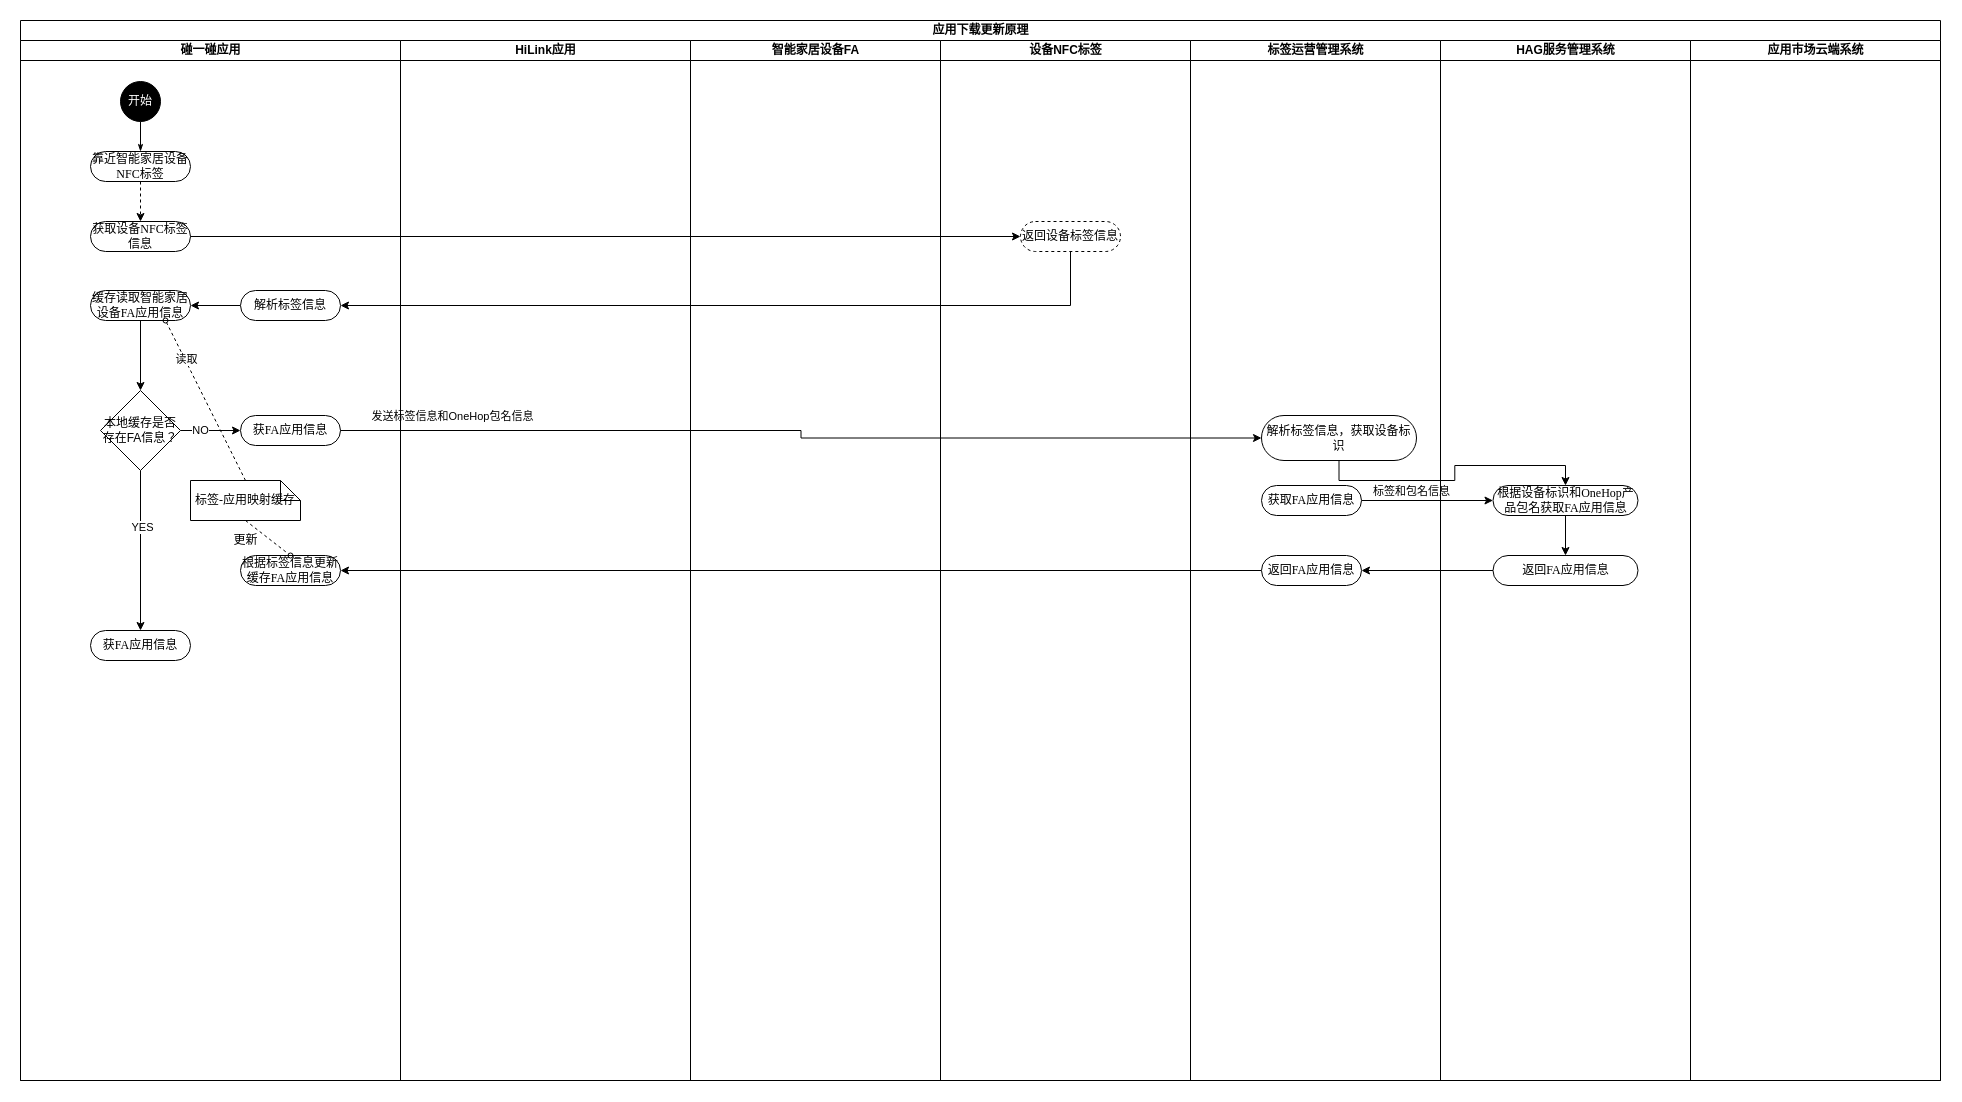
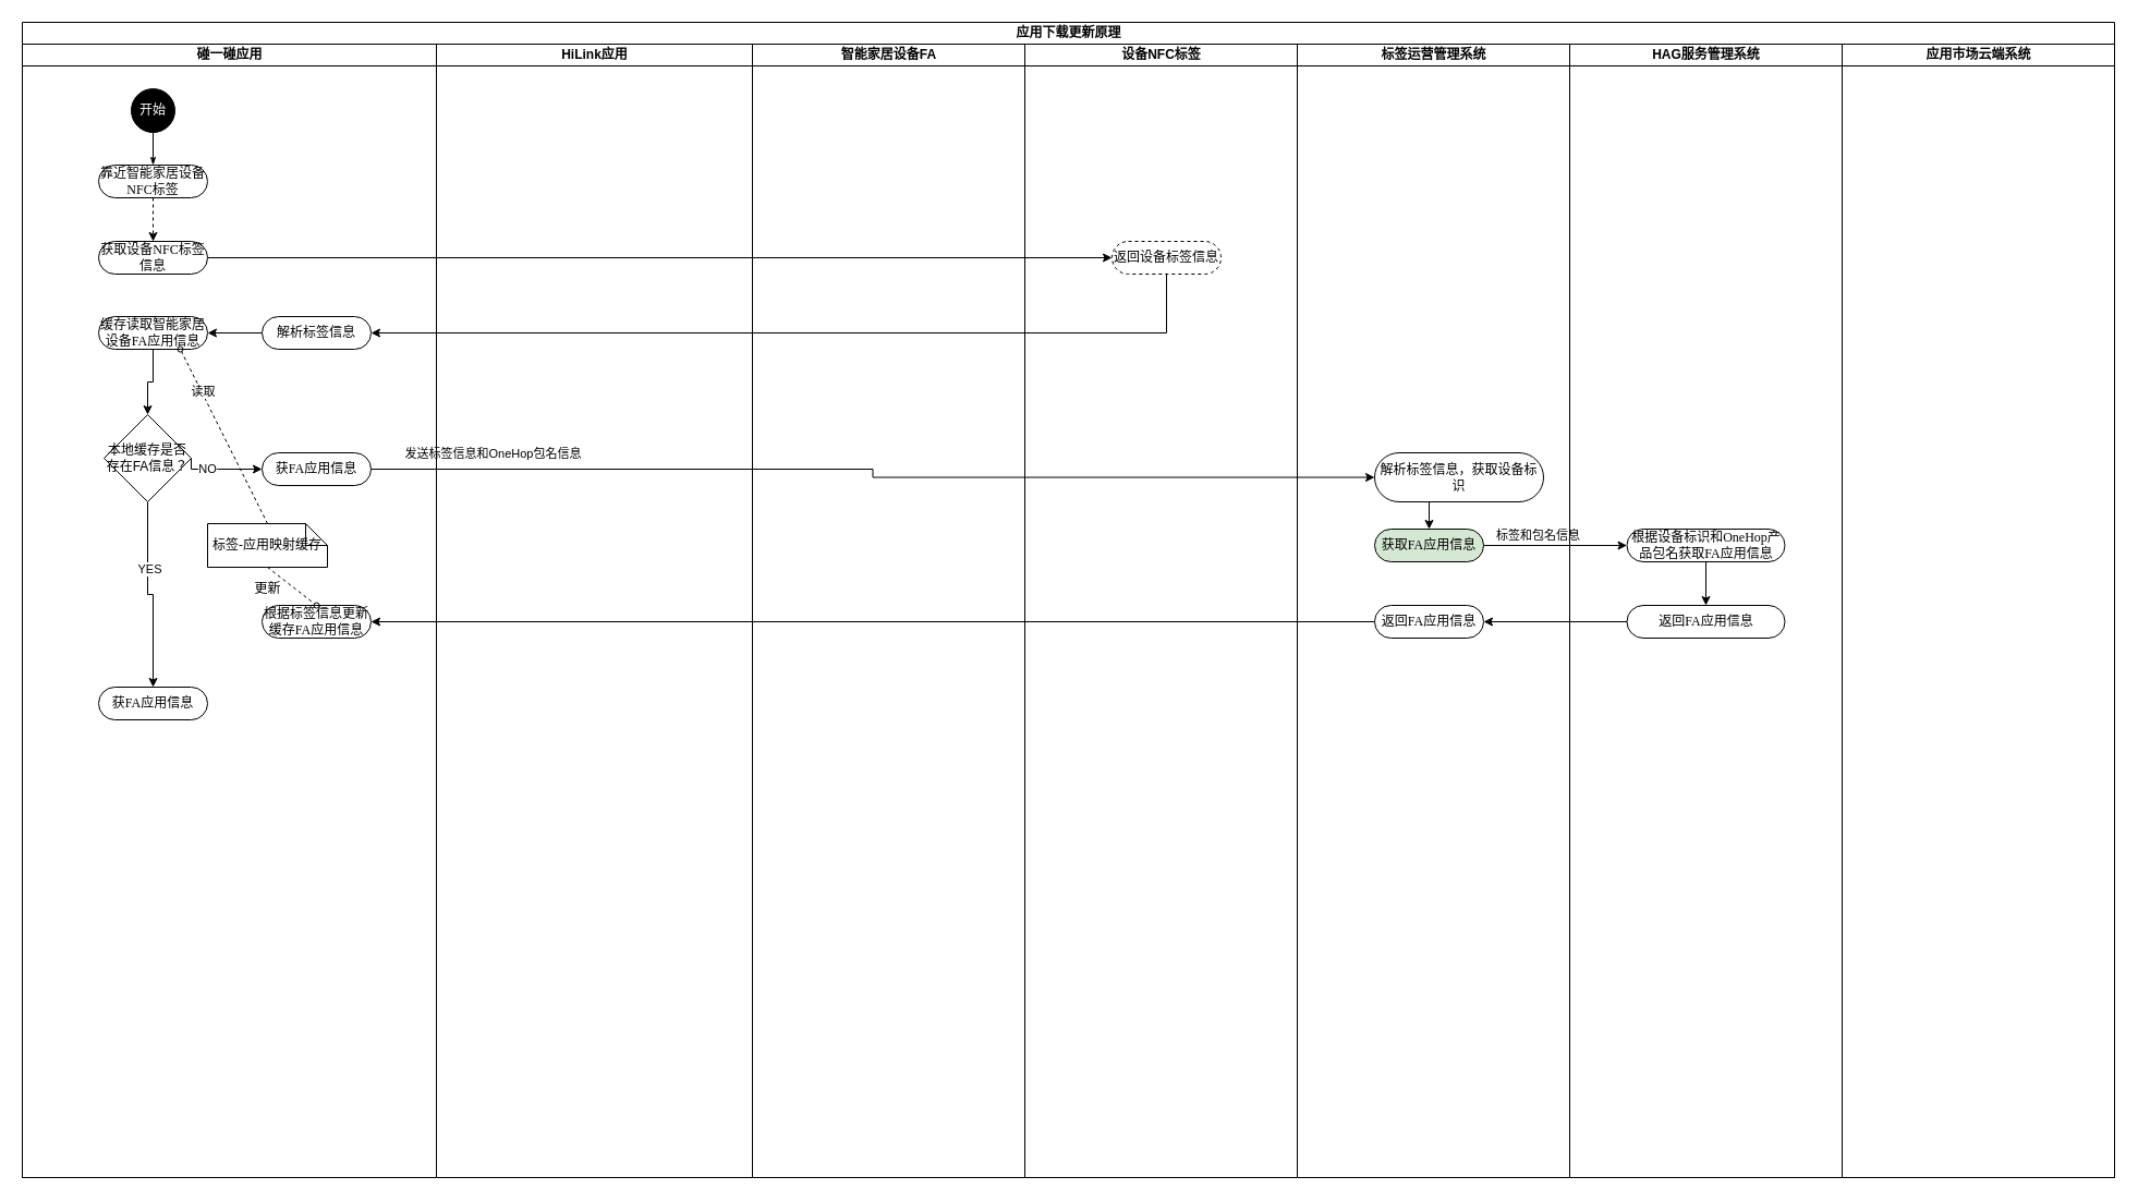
- <mxCell id="16" value="本地缓存是否存在FA信息？" style="rhombus;whiteSpace=wrap;html=1;" vertex="1" parent="3"><mxGeometry x="80" y="350" width="80" height="80" as="geometry" /></mxCell>
+ <mxCell id="16" value="本地缓存是否存在FA信息？" style="rhombus;whiteSpace=wrap;html=1;" vertex="1" parent="3"><mxGeometry x="75" y="340" width="80" height="80" as="geometry" /></mxCell>
- <mxCell id="35" style="edgeStyle=orthogonalEdgeStyle;rounded=0;orthogonalLoop=1;jettySize=auto;html=1;exitX=0.5;exitY=1;exitDx=0;exitDy=0;" edge="1" parent="34" source="36" target="42"><mxGeometry relative="1" as="geometry" /></mxCell>
+ <mxCell id="35" style="edgeStyle=orthogonalEdgeStyle;rounded=0;orthogonalLoop=1;jettySize=auto;html=1;exitX=0.5;exitY=1;exitDx=0;exitDy=0;entryX=0.5;entryY=0;entryDx=0;entryDy=0;" edge="1" parent="34" source="36" target="37"><mxGeometry relative="1" as="geometry" /></mxCell>
- <mxCell id="37" value="获取FA应用信息" style="rounded=1;whiteSpace=wrap;html=1;shadow=0;comic=0;labelBackgroundColor=none;strokeWidth=1;fontFamily=Verdana;fontSize=12;align=center;arcSize=50;" vertex="1" parent="34"><mxGeometry x="71" y="445" width="100" height="30" as="geometry" /></mxCell>
+ <mxCell id="37" value="获取FA应用信息" style="rounded=1;whiteSpace=wrap;html=1;shadow=0;comic=0;labelBackgroundColor=none;strokeWidth=1;fontFamily=Verdana;fontSize=12;align=center;arcSize=50;fillColor=#d5e8d4;" vertex="1" parent="34"><mxGeometry x="71" y="445" width="100" height="30" as="geometry" /></mxCell>
